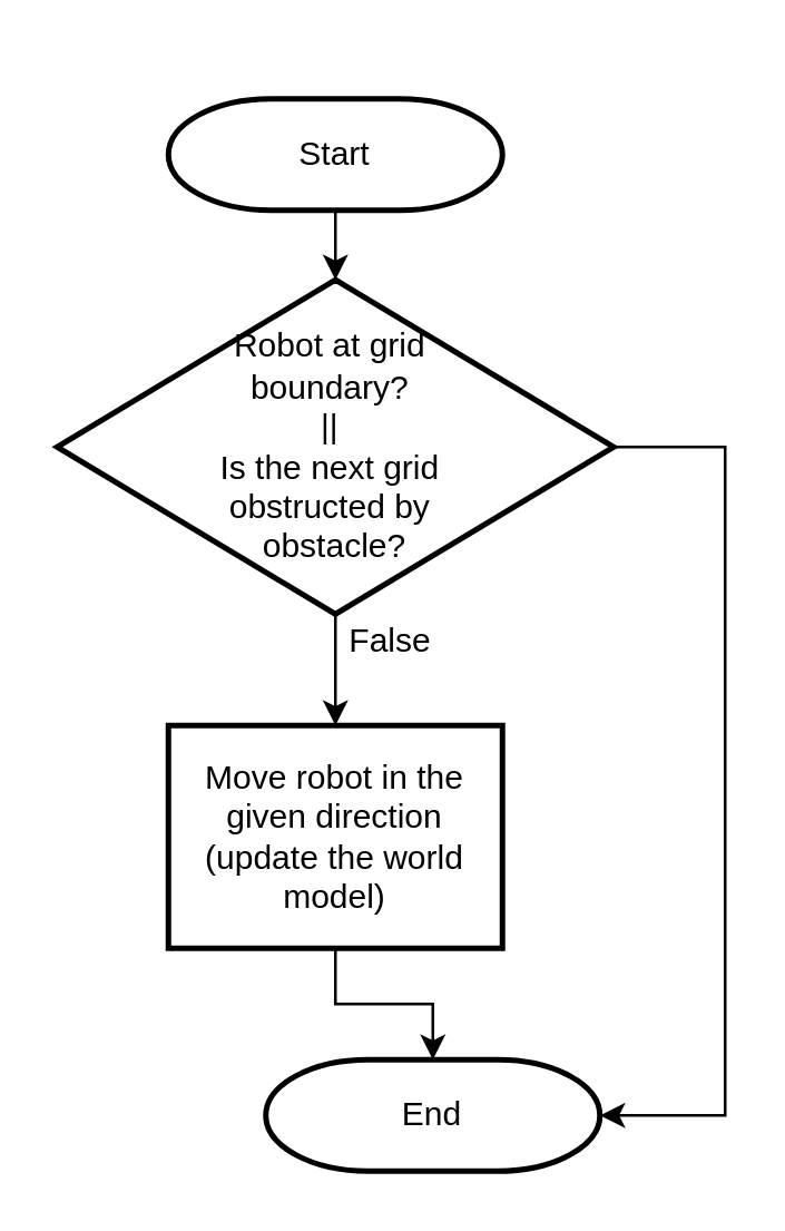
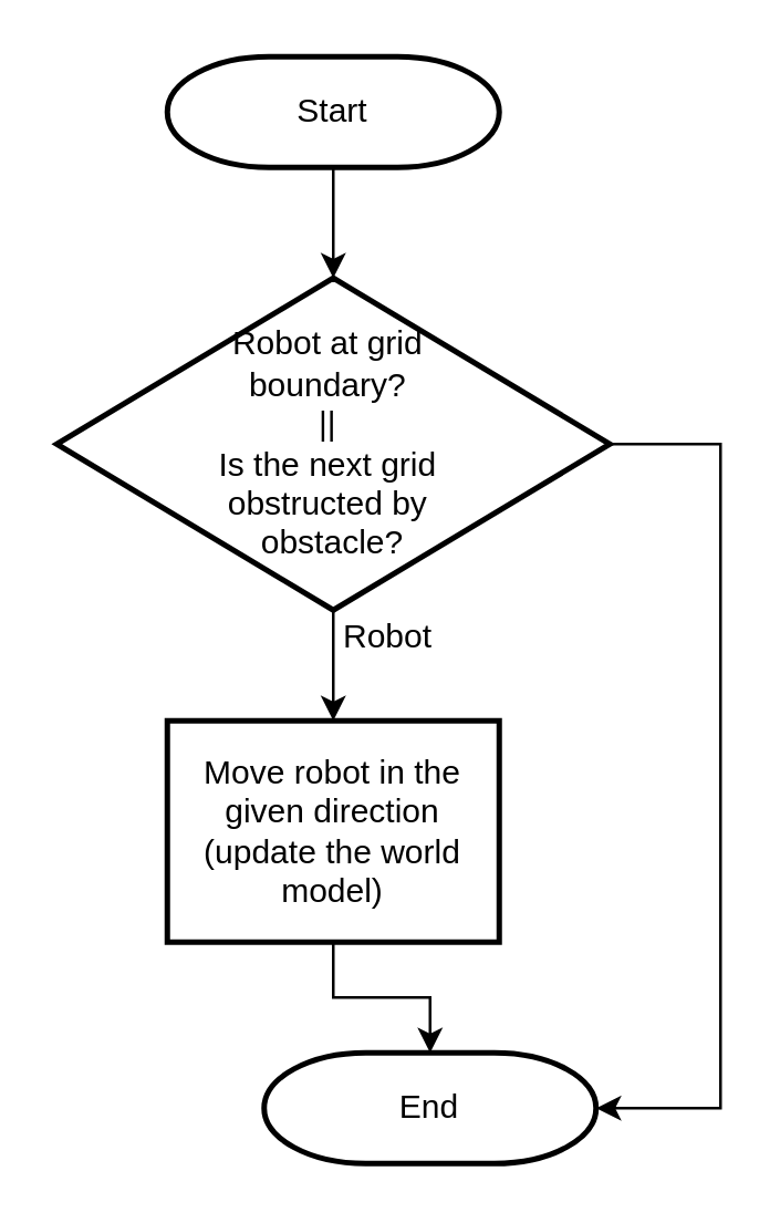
- <mxCell id="3" value="Start" style="strokeWidth=2;html=1;shape=mxgraph.flowchart.terminator;whiteSpace=wrap;" vertex="1" parent="1"><mxGeometry x="60" y="35" width="120" height="40" as="geometry" /></mxCell>
+ <mxCell id="3" value="Start" style="strokeWidth=2;html=1;shape=mxgraph.flowchart.terminator;whiteSpace=wrap;" vertex="1" parent="1"><mxGeometry x="60" y="20" width="120" height="40" as="geometry" /></mxCell>
- <mxCell id="10" value="False" style="text;html=1;strokeColor=none;fillColor=none;align=center;verticalAlign=middle;whiteSpace=wrap;rounded=0;" vertex="1" parent="1"><mxGeometry x="120" y="220" width="40" height="20" as="geometry" /></mxCell>
+ <mxCell id="10" value="Robot" style="text;html=1;strokeColor=none;fillColor=none;align=center;verticalAlign=middle;whiteSpace=wrap;rounded=0;" vertex="1" parent="1"><mxGeometry x="120" y="220" width="40" height="20" as="geometry" /></mxCell>
